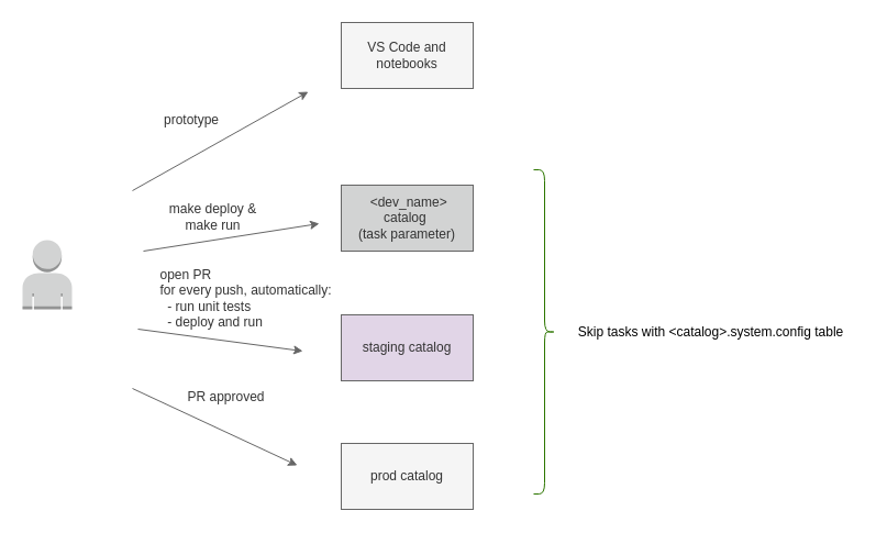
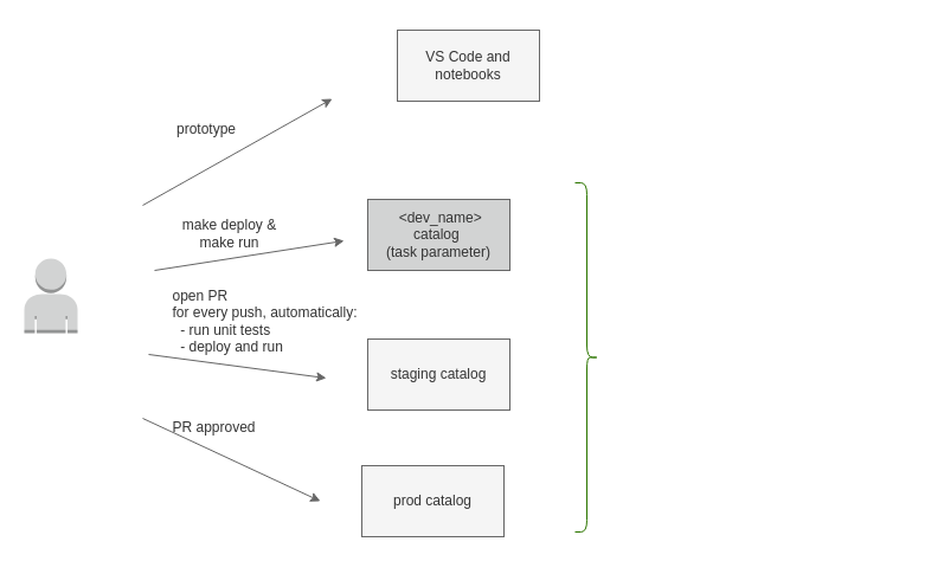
- <mxCell id="2" value="VS Code and notebooks" style="rounded=0;whiteSpace=wrap;html=1;fillColor=#f5f5f5;fontColor=#333333;strokeColor=#666666;" parent="1" vertex="1"><mxGeometry x="310" y="20" width="120" height="60" as="geometry" /></mxCell>
+ <mxCell id="2" value="VS Code and notebooks" style="rounded=0;whiteSpace=wrap;html=1;fillColor=#f5f5f5;fontColor=#333333;strokeColor=#666666;" parent="1" vertex="1"><mxGeometry x="335" y="25" width="120" height="60" as="geometry" /></mxCell>
- <mxCell id="16" value="Skip tasks with &amp;lt;catalog&amp;gt;.system.config table" style="text;html=1;align=center;verticalAlign=middle;resizable=0;points=[];autosize=1;fontColor=#000000;" parent="1" vertex="1"><mxGeometry x="516" y="288.5" width="259" height="26" as="geometry" /></mxCell>
- <mxCell id="5" value="staging catalog" style="rounded=0;whiteSpace=wrap;html=1;fillColor=#e1d5e7;fontColor=#333333;strokeColor=#666666;" parent="1" vertex="1"><mxGeometry x="310" y="286" width="120" height="60" as="geometry" /></mxCell>
+ <mxCell id="5" value="staging catalog" style="rounded=0;whiteSpace=wrap;html=1;fillColor=#f5f5f5;fontColor=#333333;strokeColor=#666666;" parent="1" vertex="1"><mxGeometry x="310" y="286" width="120" height="60" as="geometry" /></mxCell>
- <mxCell id="12" value="&lt;div style=&quot;text-align: left;&quot;&gt;PR approved&lt;/div&gt;" style="text;html=1;align=center;verticalAlign=middle;resizable=0;points=[];autosize=1;strokeColor=none;fillColor=none;fontColor=#333333;" parent="1" vertex="1"><mxGeometry x="160" y="346" width="90" height="30" as="geometry" /></mxCell>
+ <mxCell id="12" value="&lt;div style=&quot;text-align: left;&quot;&gt;PR approved&lt;/div&gt;" style="text;html=1;align=center;verticalAlign=middle;resizable=0;points=[];autosize=1;strokeColor=none;fillColor=none;fontColor=#333333;" parent="1" vertex="1"><mxGeometry x="135" y="346" width="90" height="30" as="geometry" /></mxCell>
- <mxCell id="6" value="prod catalog" style="rounded=0;whiteSpace=wrap;html=1;fillColor=#f5f5f5;fontColor=#333333;strokeColor=#666666;" parent="1" vertex="1"><mxGeometry x="310" y="403" width="120" height="60" as="geometry" /></mxCell>
+ <mxCell id="6" value="prod catalog" style="rounded=0;whiteSpace=wrap;html=1;fillColor=#f5f5f5;fontColor=#333333;strokeColor=#666666;" parent="1" vertex="1"><mxGeometry x="305" y="393" width="120" height="60" as="geometry" /></mxCell>
